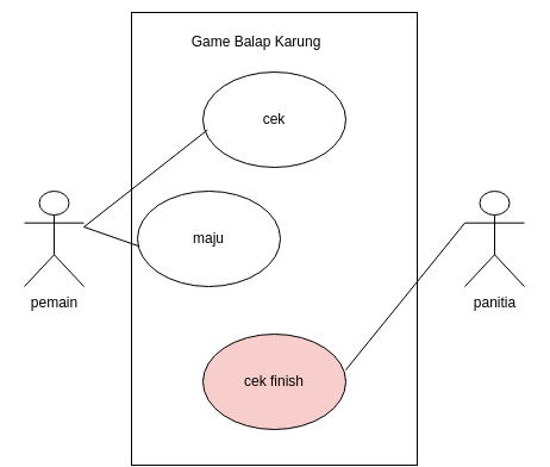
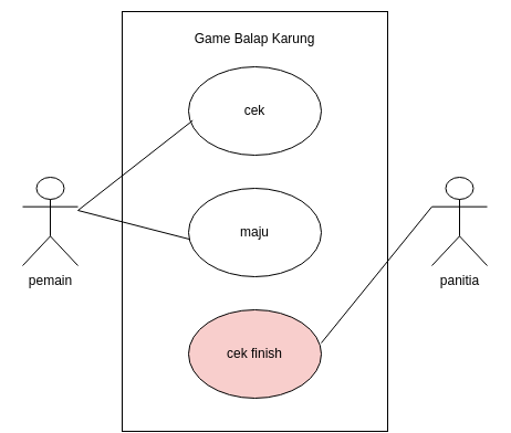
- <mxCell id="3" value="Game Balap Karung" style="text;html=1;strokeColor=none;fillColor=none;align=center;verticalAlign=middle;whiteSpace=wrap;rounded=0;" vertex="1" parent="1"><mxGeometry x="145" y="20" width="140" height="30" as="geometry" /></mxCell>
+ <mxCell id="3" value="Game Balap Karung" style="text;html=1;strokeColor=none;fillColor=none;align=center;verticalAlign=middle;whiteSpace=wrap;rounded=0;" vertex="1" parent="1"><mxGeometry x="160" y="20" width="140" height="30" as="geometry" /></mxCell>
- <mxCell id="5" value="maju" style="ellipse;whiteSpace=wrap;html=1;" vertex="1" parent="1"><mxGeometry x="115" y="160" width="120" height="80" as="geometry" /></mxCell>
+ <mxCell id="5" value="maju" style="ellipse;whiteSpace=wrap;html=1;" vertex="1" parent="1"><mxGeometry x="170" y="170" width="120" height="80" as="geometry" /></mxCell>
